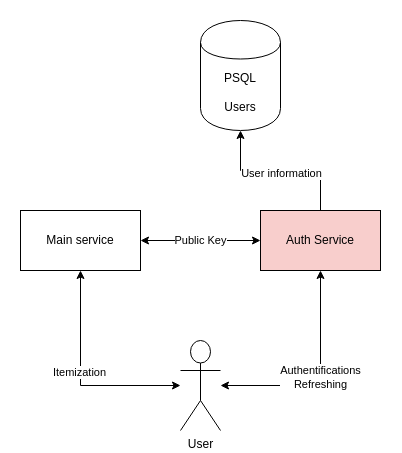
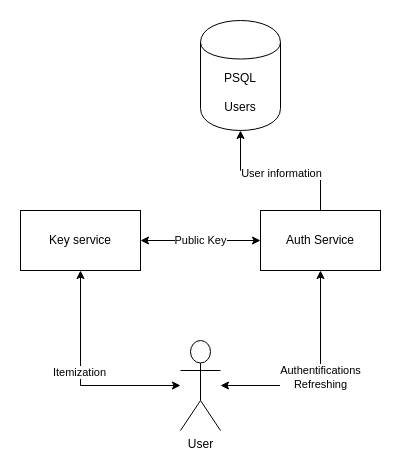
- <mxCell id="3" value="Main service" style="rounded=0;whiteSpace=wrap;html=1;" vertex="1" parent="1"><mxGeometry x="20" y="210" width="120" height="60" as="geometry" /></mxCell>
+ <mxCell id="3" value="Key service" style="rounded=0;whiteSpace=wrap;html=1;" vertex="1" parent="1"><mxGeometry x="20" y="210" width="120" height="60" as="geometry" /></mxCell>
- <mxCell id="10" value="Auth Service" style="rounded=0;whiteSpace=wrap;html=1;fillColor=#f8cecc;" vertex="1" parent="1"><mxGeometry x="260" y="210" width="120" height="60" as="geometry" /></mxCell>
+ <mxCell id="10" value="Auth Service" style="rounded=0;whiteSpace=wrap;html=1;" vertex="1" parent="1"><mxGeometry x="260" y="210" width="120" height="60" as="geometry" /></mxCell>
